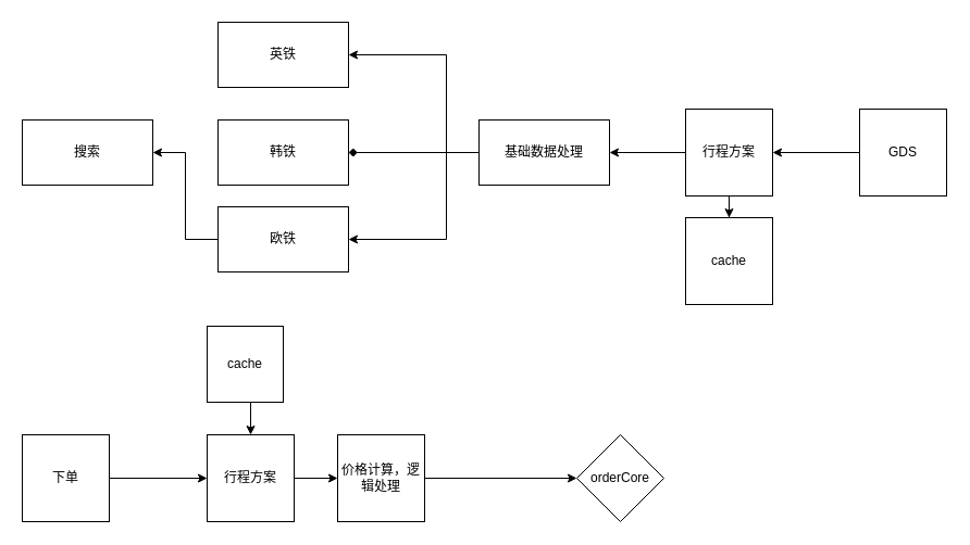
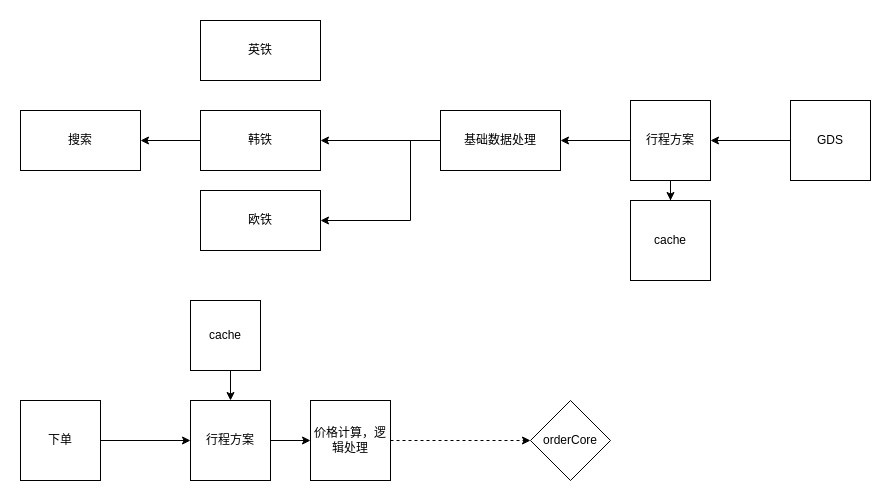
- <mxCell id="8" style="edgeStyle=orthogonalEdgeStyle;rounded=0;orthogonalLoop=1;jettySize=auto;html=1;" edge="1" parent="1" source="10" target="14"><mxGeometry relative="1" as="geometry"><Array as="points"><mxPoint x="410" y="140" /></Array></mxGeometry></mxCell>
+ <mxCell id="12" style="edgeStyle=orthogonalEdgeStyle;rounded=0;orthogonalLoop=1;jettySize=auto;html=1;exitX=0;exitY=0.5;exitDx=0;exitDy=0;entryX=1;entryY=0.5;entryDx=0;entryDy=0;" edge="1" parent="1" source="13" target="17"><mxGeometry relative="1" as="geometry" /></mxCell>
- <mxCell id="7" style="edgeStyle=orthogonalEdgeStyle;rounded=0;orthogonalLoop=1;jettySize=auto;html=1;endArrow=diamond;" edge="1" parent="1" source="10" target="13"><mxGeometry relative="1" as="geometry" /></mxCell>
+ <mxCell id="7" style="edgeStyle=orthogonalEdgeStyle;rounded=0;orthogonalLoop=1;jettySize=auto;html=1;" edge="1" parent="1" source="10" target="13"><mxGeometry relative="1" as="geometry" /></mxCell>
- <mxCell id="15" style="edgeStyle=orthogonalEdgeStyle;rounded=0;orthogonalLoop=1;jettySize=auto;html=1;exitX=0;exitY=0.5;exitDx=0;exitDy=0;entryX=1;entryY=0.5;entryDx=0;entryDy=0;" edge="1" parent="1" source="16" target="17"><mxGeometry relative="1" as="geometry" /></mxCell>
- <mxCell id="24" style="edgeStyle=orthogonalEdgeStyle;rounded=0;orthogonalLoop=1;jettySize=auto;html=1;exitX=1;exitY=0.5;exitDx=0;exitDy=0;" edge="1" parent="1" source="25" target="26"><mxGeometry relative="1" as="geometry" /></mxCell>
+ <mxCell id="24" style="edgeStyle=orthogonalEdgeStyle;rounded=0;orthogonalLoop=1;jettySize=auto;html=1;exitX=1;exitY=0.5;exitDx=0;exitDy=0;dashed=1;" edge="1" parent="1" source="25" target="26"><mxGeometry relative="1" as="geometry" /></mxCell>
